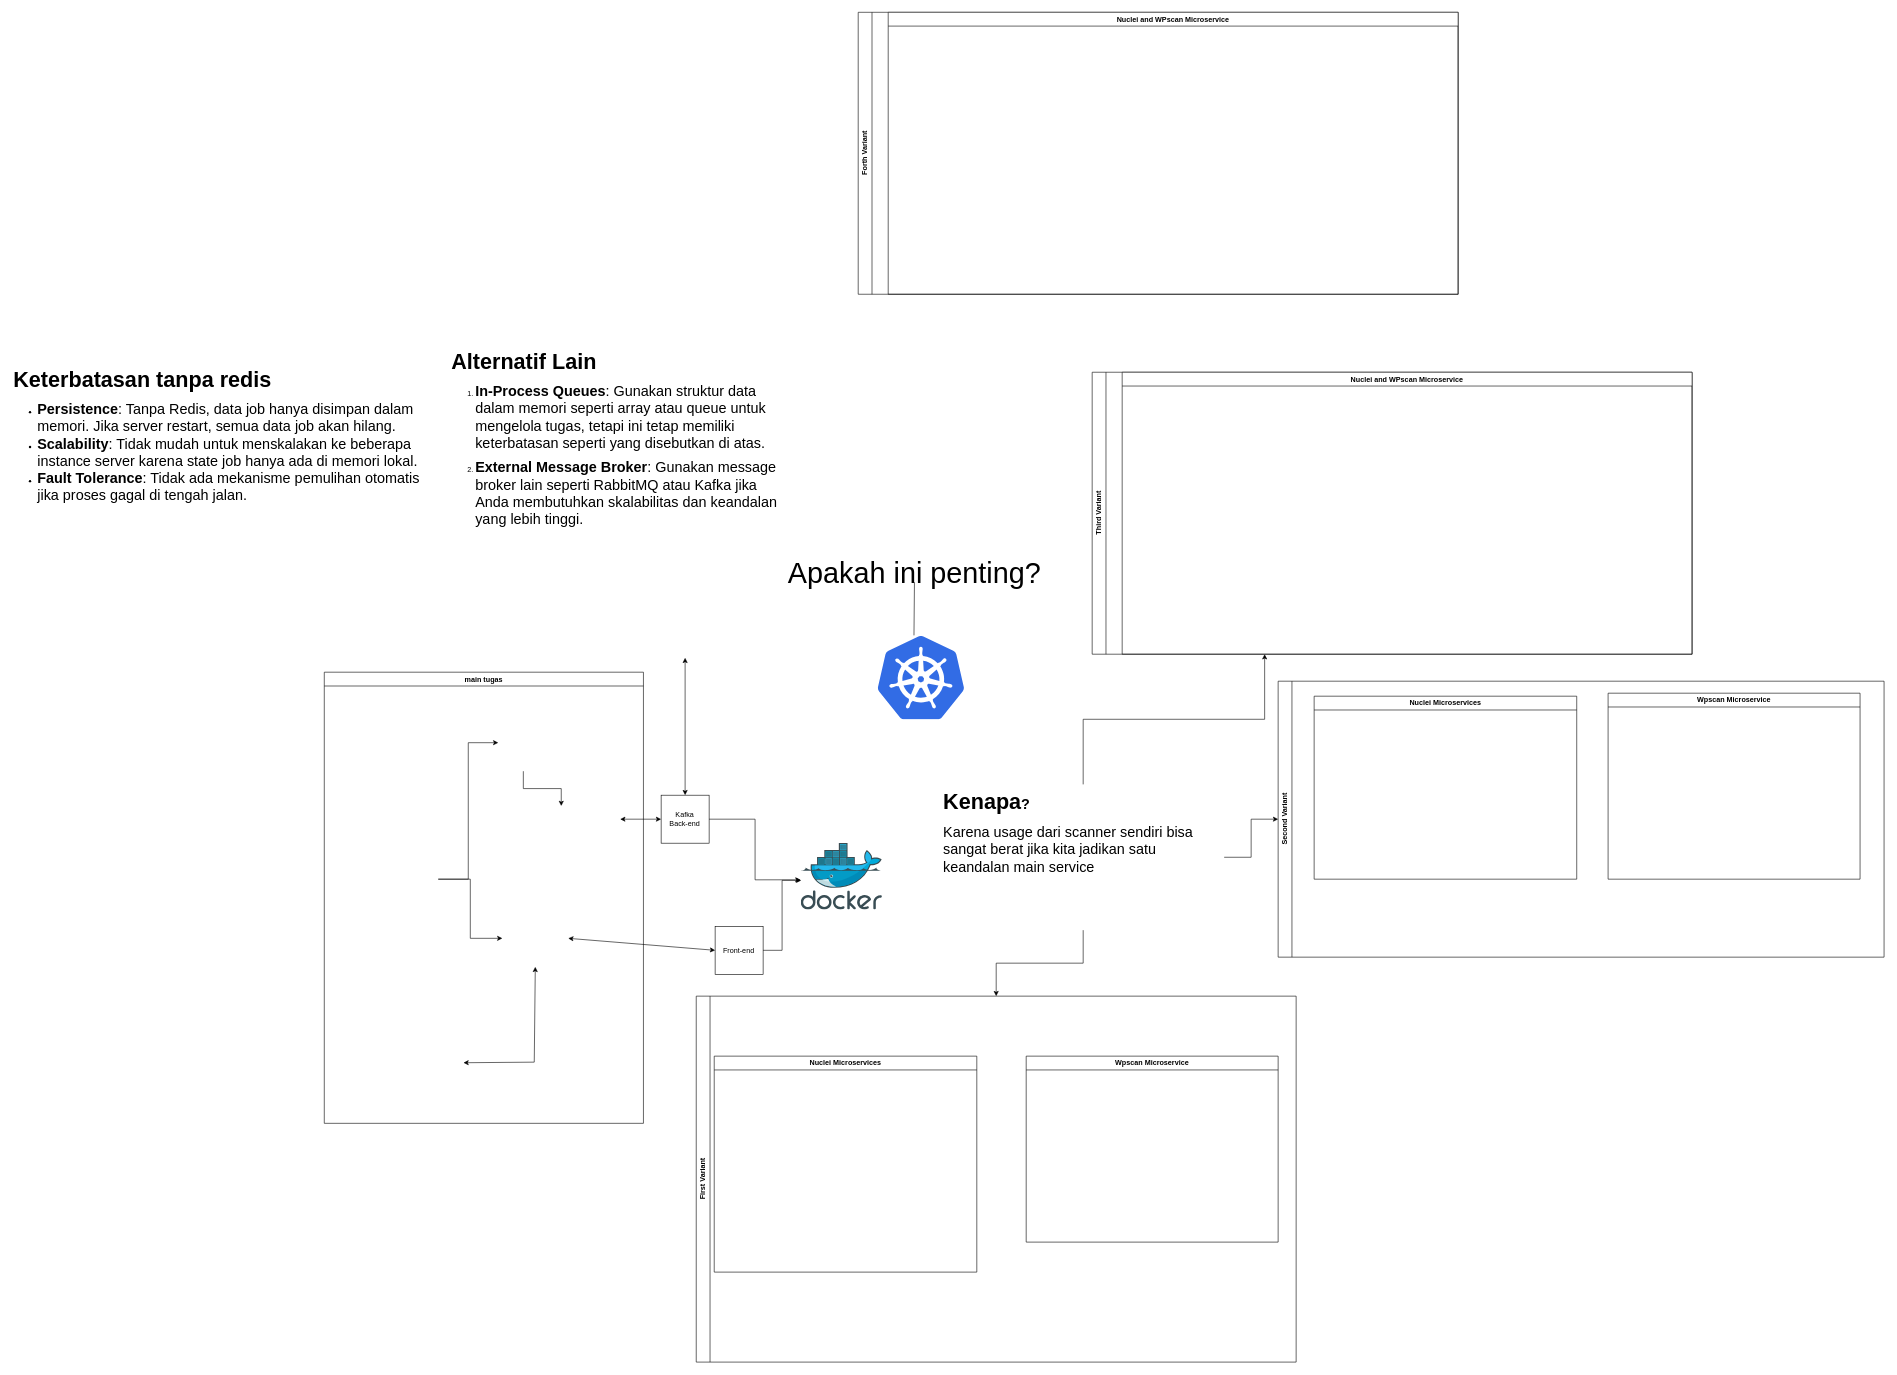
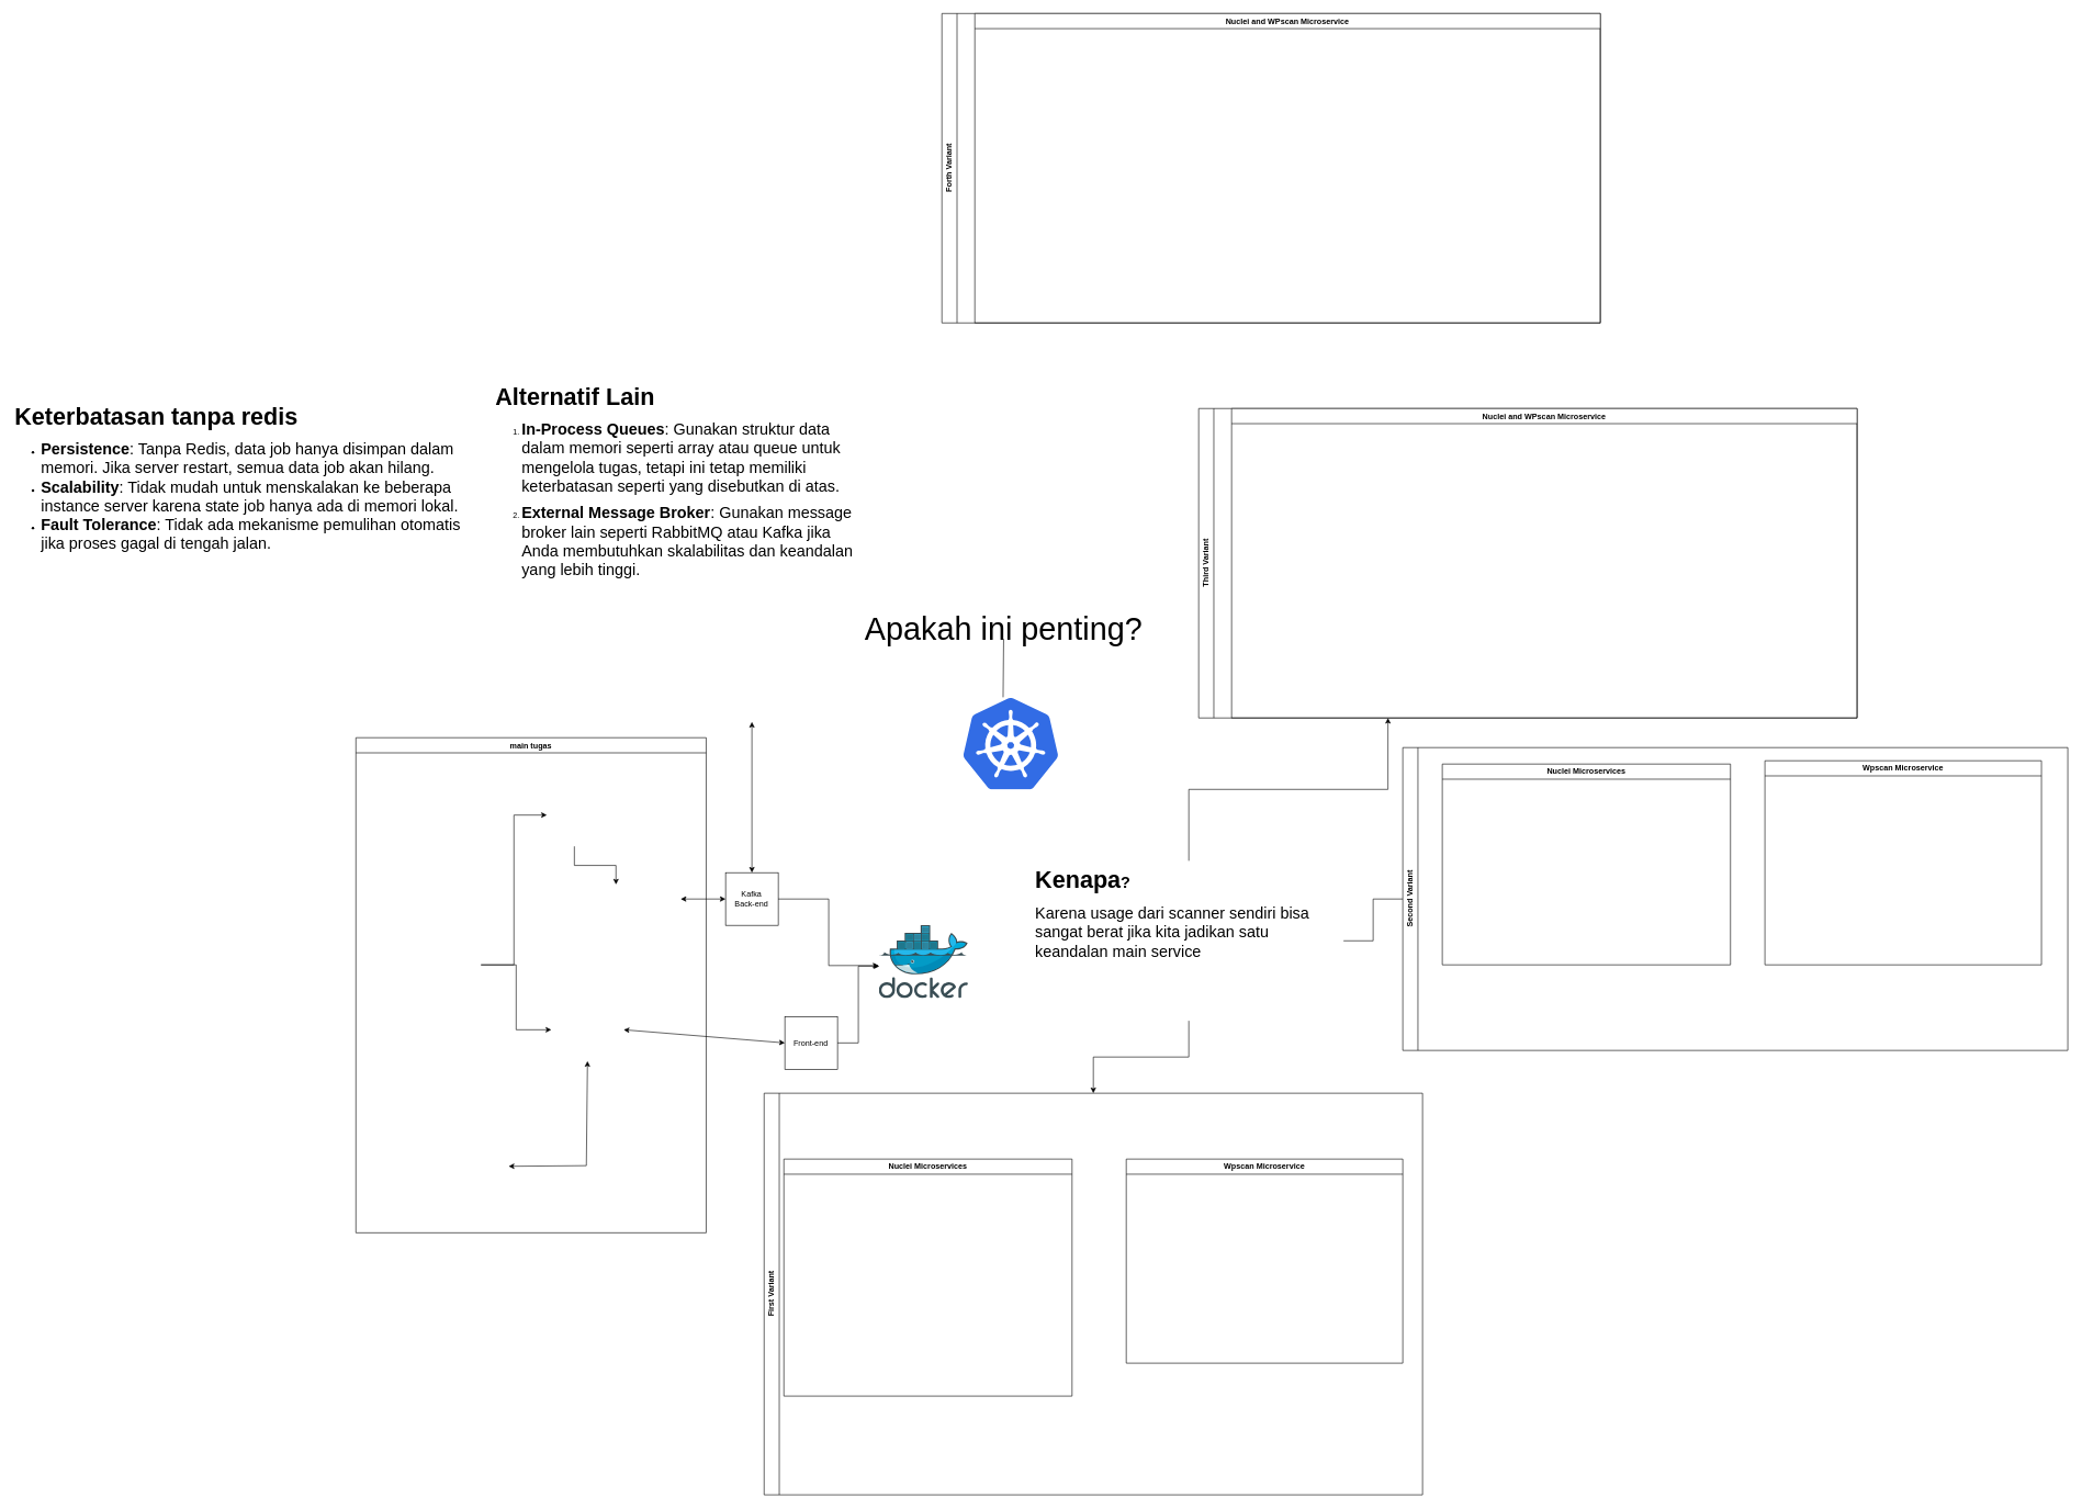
- <mxCell id="24" style="edgeStyle=orthogonalEdgeStyle;rounded=0;orthogonalLoop=1;jettySize=auto;html=1;" parent="1" source="27" target="38" edge="1"><mxGeometry relative="1" as="geometry" /></mxCell>
+ <mxCell id="24" style="edgeStyle=orthogonalEdgeStyle;rounded=0;orthogonalLoop=1;jettySize=auto;html=1;endArrow=none;" parent="1" source="27" target="38" edge="1"><mxGeometry relative="1" as="geometry" /></mxCell>
